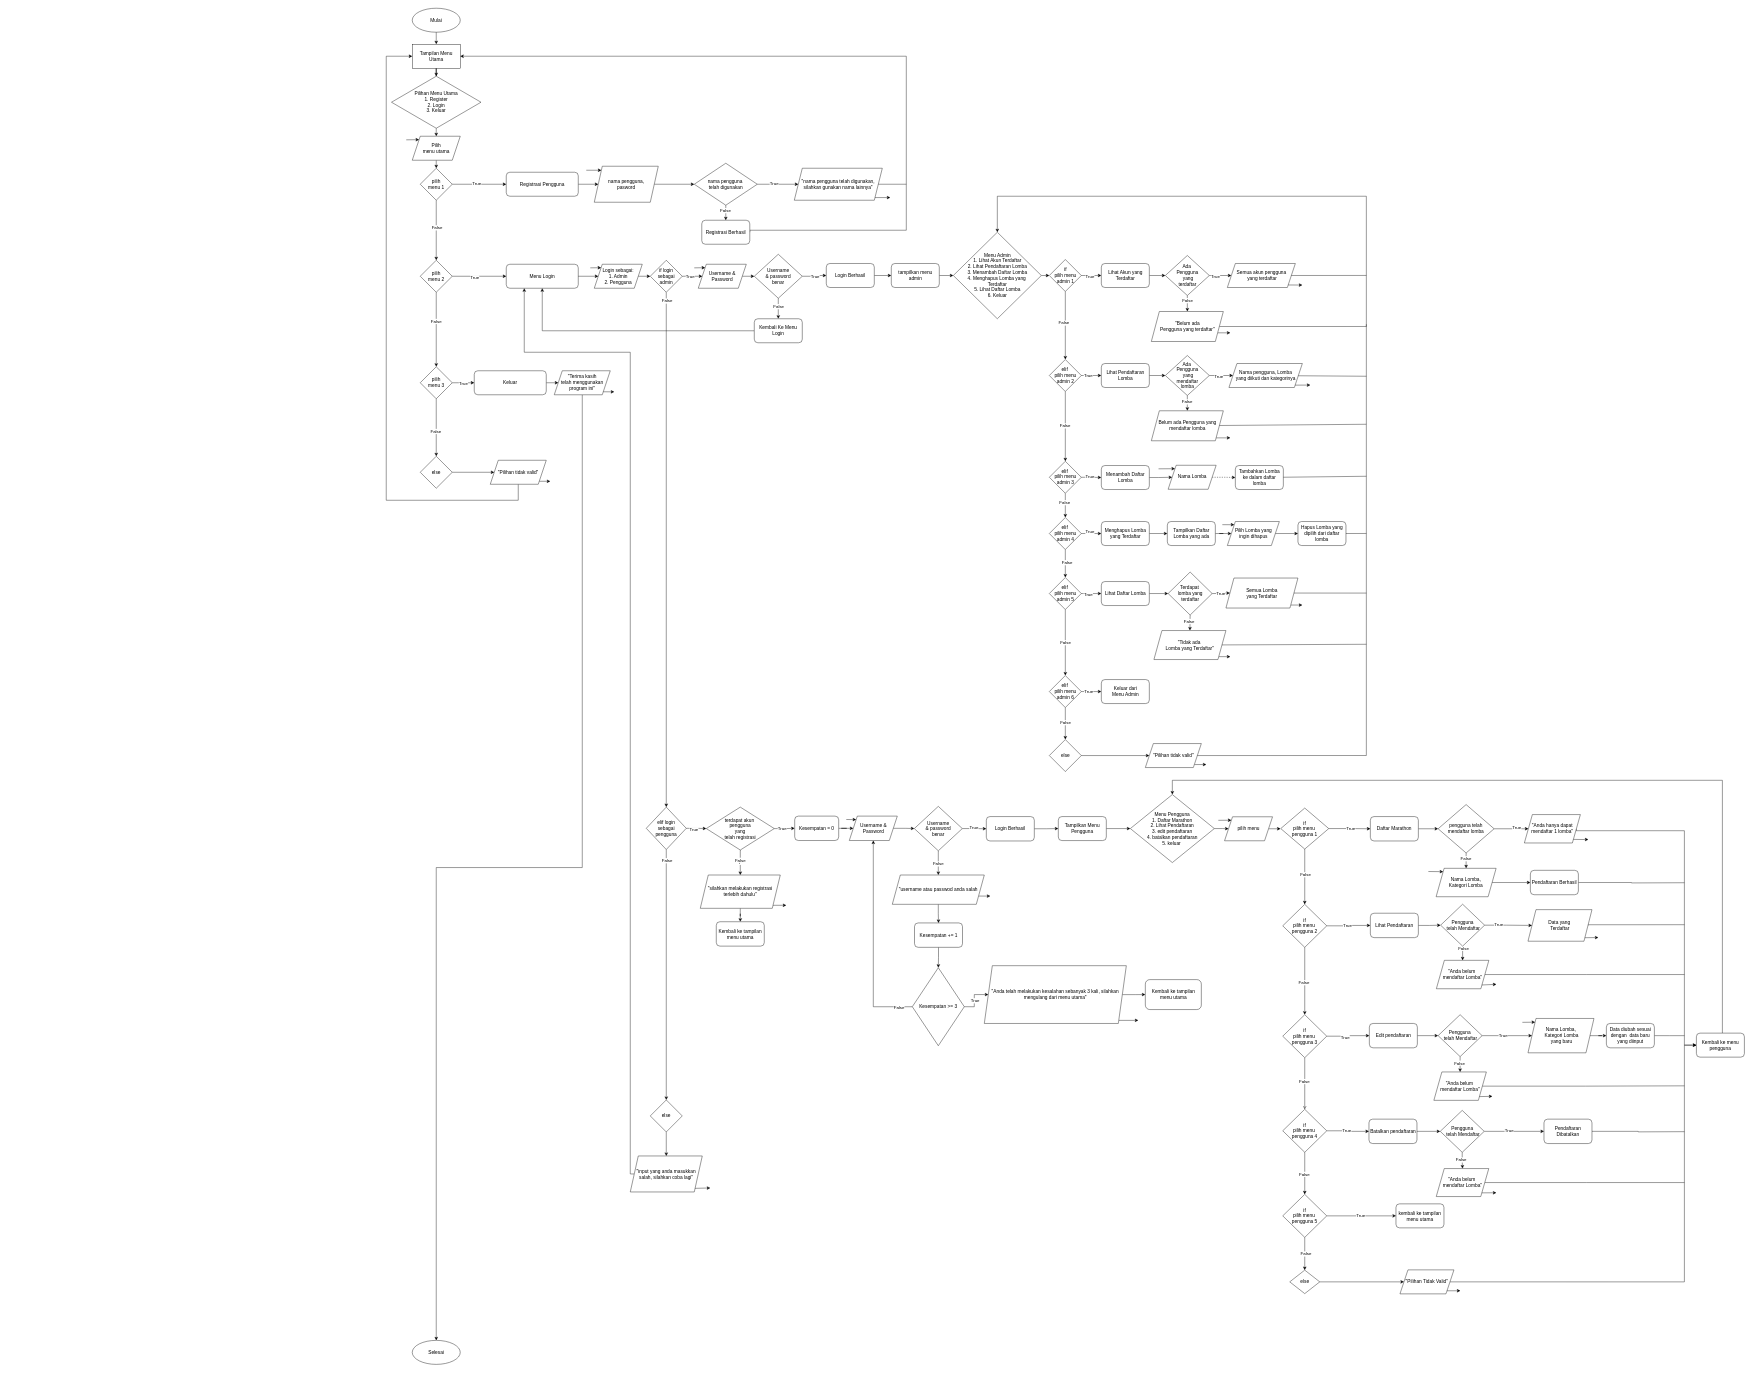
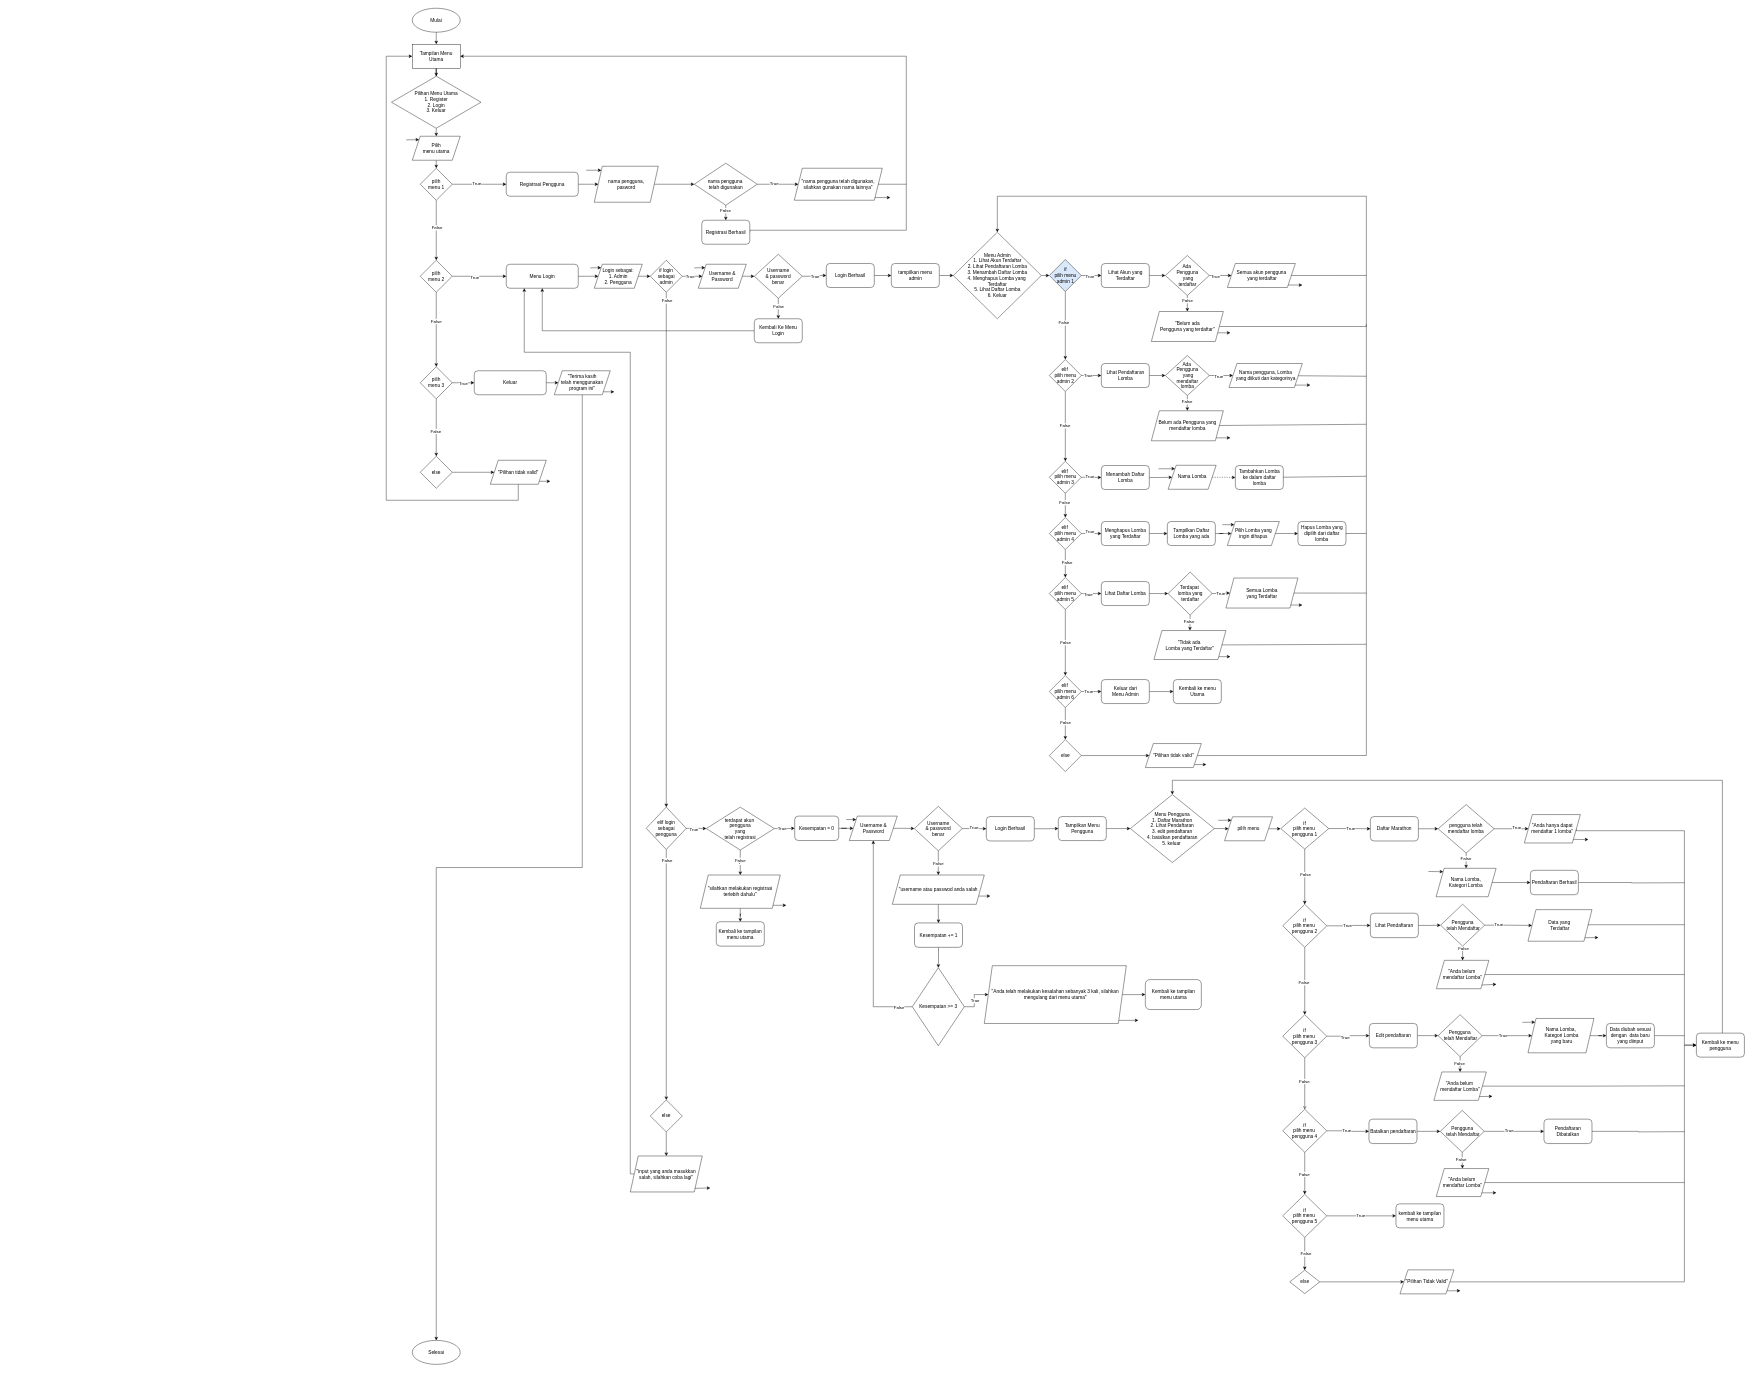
- <mxCell id="98" value="if&lt;div&gt;pilih menu admin 1&lt;/div&gt;" style="rhombus;whiteSpace=wrap;html=1;" vertex="1" parent="1"><mxGeometry x="2622.51" y="648.12" width="80" height="80" as="geometry" /></mxCell>
+ <mxCell id="98" value="if&lt;div&gt;pilih menu admin 1&lt;/div&gt;" style="rhombus;whiteSpace=wrap;html=1;fillColor=#dae8fc;" vertex="1" parent="1"><mxGeometry x="2622.51" y="648.12" width="80" height="80" as="geometry" /></mxCell>
+ <mxCell id="268" value="" style="edgeStyle=orthogonalEdgeStyle;rounded=0;orthogonalLoop=1;jettySize=auto;html=1;" edge="1" parent="1" source="269" target="270"><mxGeometry relative="1" as="geometry" /></mxCell>
+ <mxCell id="270" value="Kembali ke menu Utama" style="whiteSpace=wrap;html=1;rounded=1;" vertex="1" parent="1"><mxGeometry x="2932.51" y="1698.12" width="120" height="60" as="geometry" /></mxCell>
